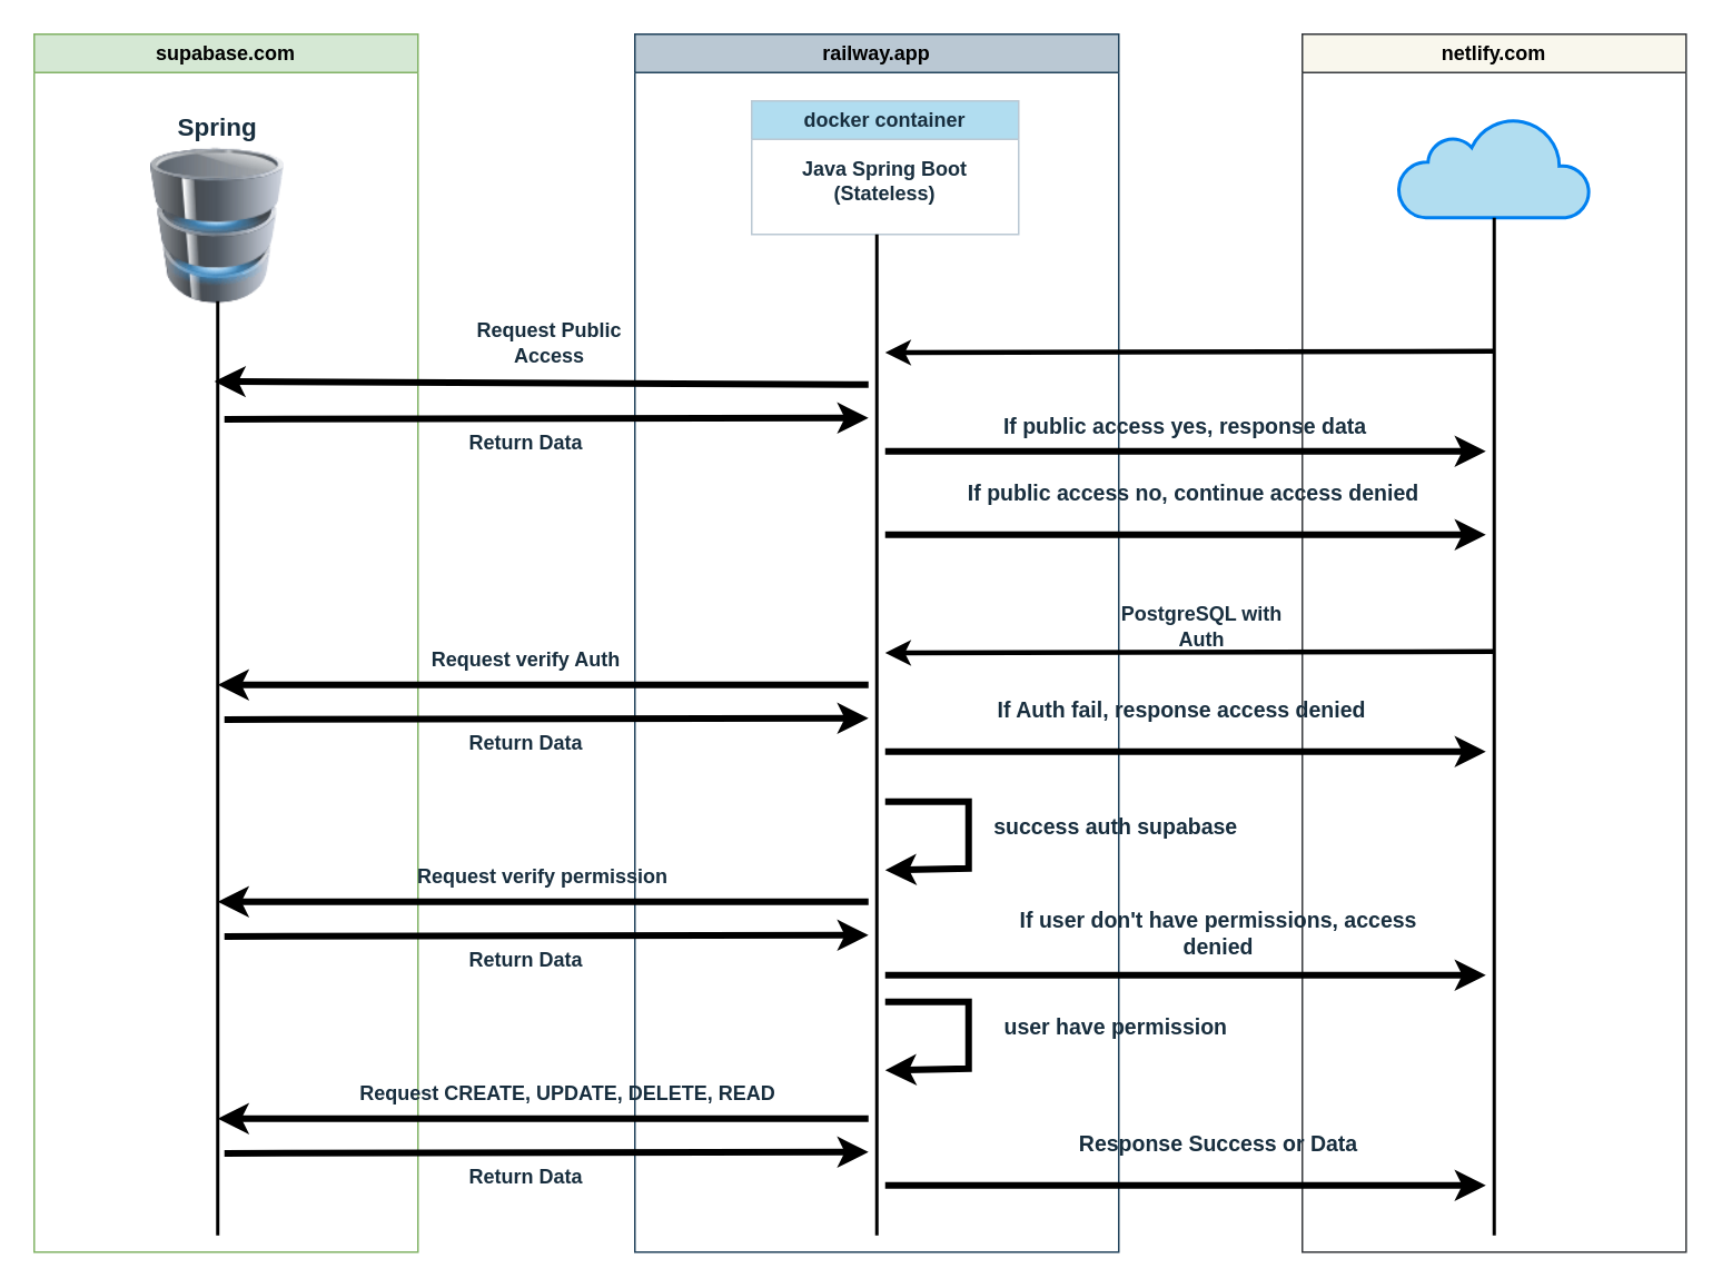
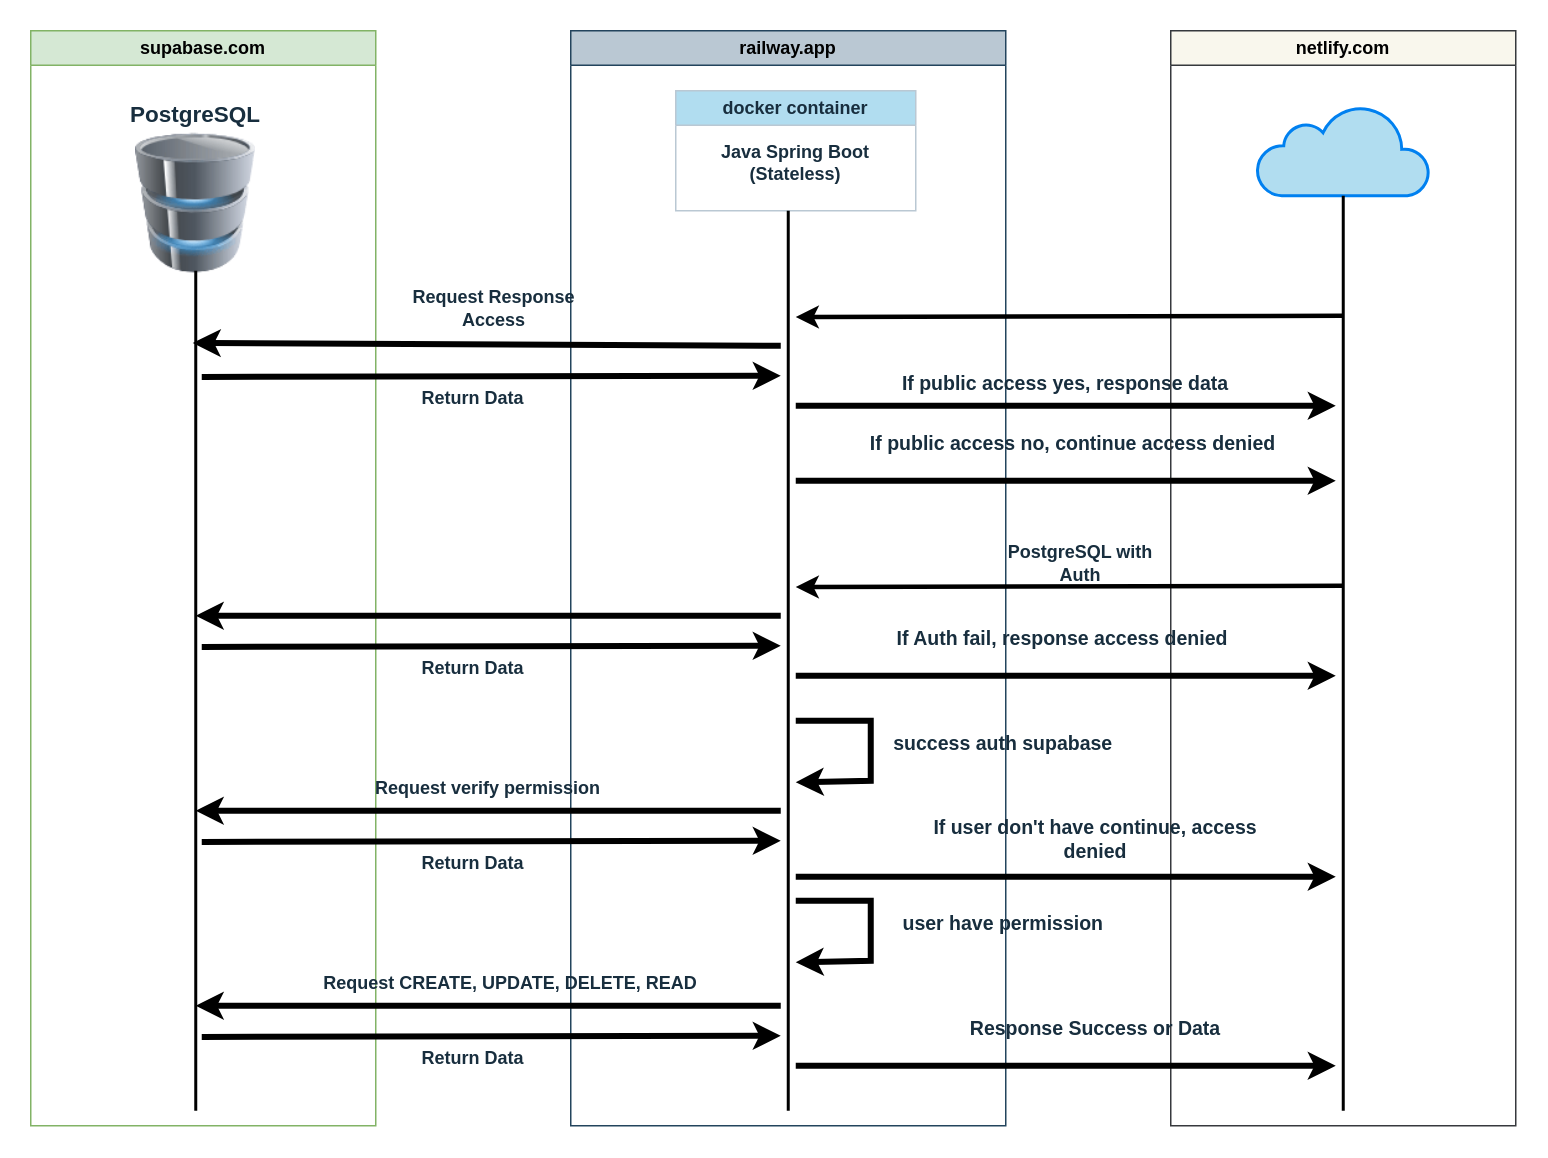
- <mxCell id="4" value="Spring" style="text;html=1;align=center;verticalAlign=middle;whiteSpace=wrap;rounded=0;fontColor=#182E3E;fontStyle=1;fontSize=15;" vertex="1" parent="2"><mxGeometry x="70" y="40" width="80" height="30" as="geometry" /></mxCell>
+ <mxCell id="4" value="PostgreSQL" style="text;html=1;align=center;verticalAlign=middle;whiteSpace=wrap;rounded=0;fontColor=#182E3E;fontStyle=1;fontSize=15;" vertex="1" parent="2"><mxGeometry x="70" y="40" width="80" height="30" as="geometry" /></mxCell>
- <mxCell id="36" value="Request Public Access" style="text;html=1;align=center;verticalAlign=middle;whiteSpace=wrap;rounded=0;fontColor=#182E3E;fontStyle=1" vertex="1" parent="1"><mxGeometry x="264" y="180" width="130" height="50" as="geometry" /></mxCell>
+ <mxCell id="36" value="Request Response Access" style="text;html=1;align=center;verticalAlign=middle;whiteSpace=wrap;rounded=0;fontColor=#182E3E;fontStyle=1" vertex="1" parent="1"><mxGeometry x="264" y="180" width="130" height="50" as="geometry" /></mxCell>
- <mxCell id="41" value="Request verify Auth" style="text;html=1;align=center;verticalAlign=middle;whiteSpace=wrap;rounded=0;fontColor=#182E3E;fontStyle=1" vertex="1" parent="1"><mxGeometry x="250" y="370" width="130" height="50" as="geometry" /></mxCell>
- <mxCell id="31" value="If user don't have permissions, access denied" style="text;html=1;align=center;verticalAlign=middle;whiteSpace=wrap;rounded=0;fontColor=#182E3E;fontStyle=1;fontSize=13;" vertex="1" parent="26"><mxGeometry x="-180" y="524" width="260" height="30" as="geometry" /></mxCell>
+ <mxCell id="31" value="If user don't have continue, access denied" style="text;html=1;align=center;verticalAlign=middle;whiteSpace=wrap;rounded=0;fontColor=#182E3E;fontStyle=1;fontSize=13;" vertex="1" parent="26"><mxGeometry x="-180" y="524" width="260" height="30" as="geometry" /></mxCell>
